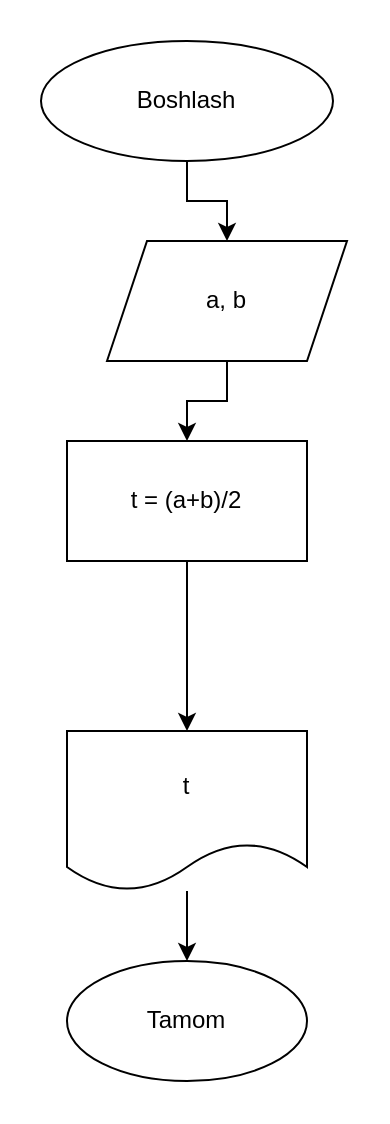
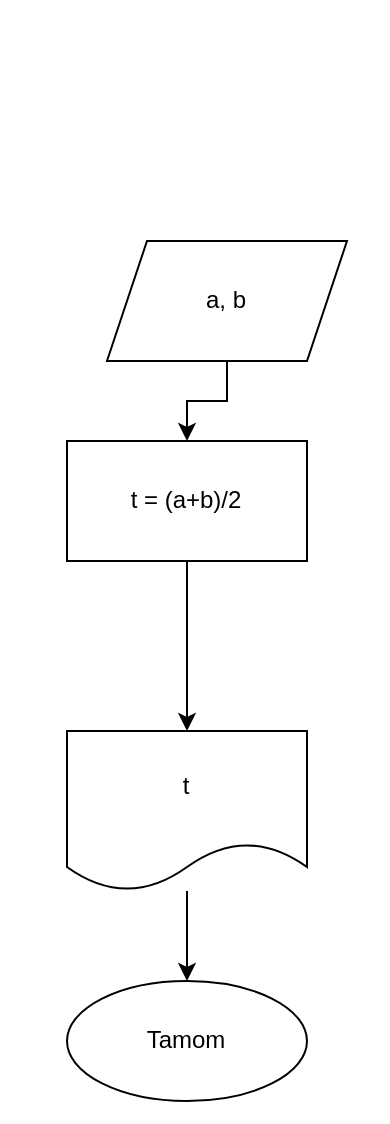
- <mxCell id="3" value="Boshlash" style="ellipse;whiteSpace=wrap;html=1;" vertex="1" parent="1"><mxGeometry x="20" y="20" width="146" height="60" as="geometry" /></mxCell>
- <mxCell id="2" value="" style="edgeStyle=orthogonalEdgeStyle;rounded=0;orthogonalLoop=1;jettySize=auto;html=1;" edge="1" parent="1" source="3" target="5"><mxGeometry relative="1" as="geometry" /></mxCell>
- <mxCell id="10" value="Tamom" style="ellipse;whiteSpace=wrap;html=1;" vertex="1" parent="1"><mxGeometry x="33" y="480" width="120" height="60" as="geometry" /></mxCell>
+ <mxCell id="10" value="Tamom" style="ellipse;whiteSpace=wrap;html=1;" vertex="1" parent="1"><mxGeometry x="33" y="490" width="120" height="60" as="geometry" /></mxCell>
